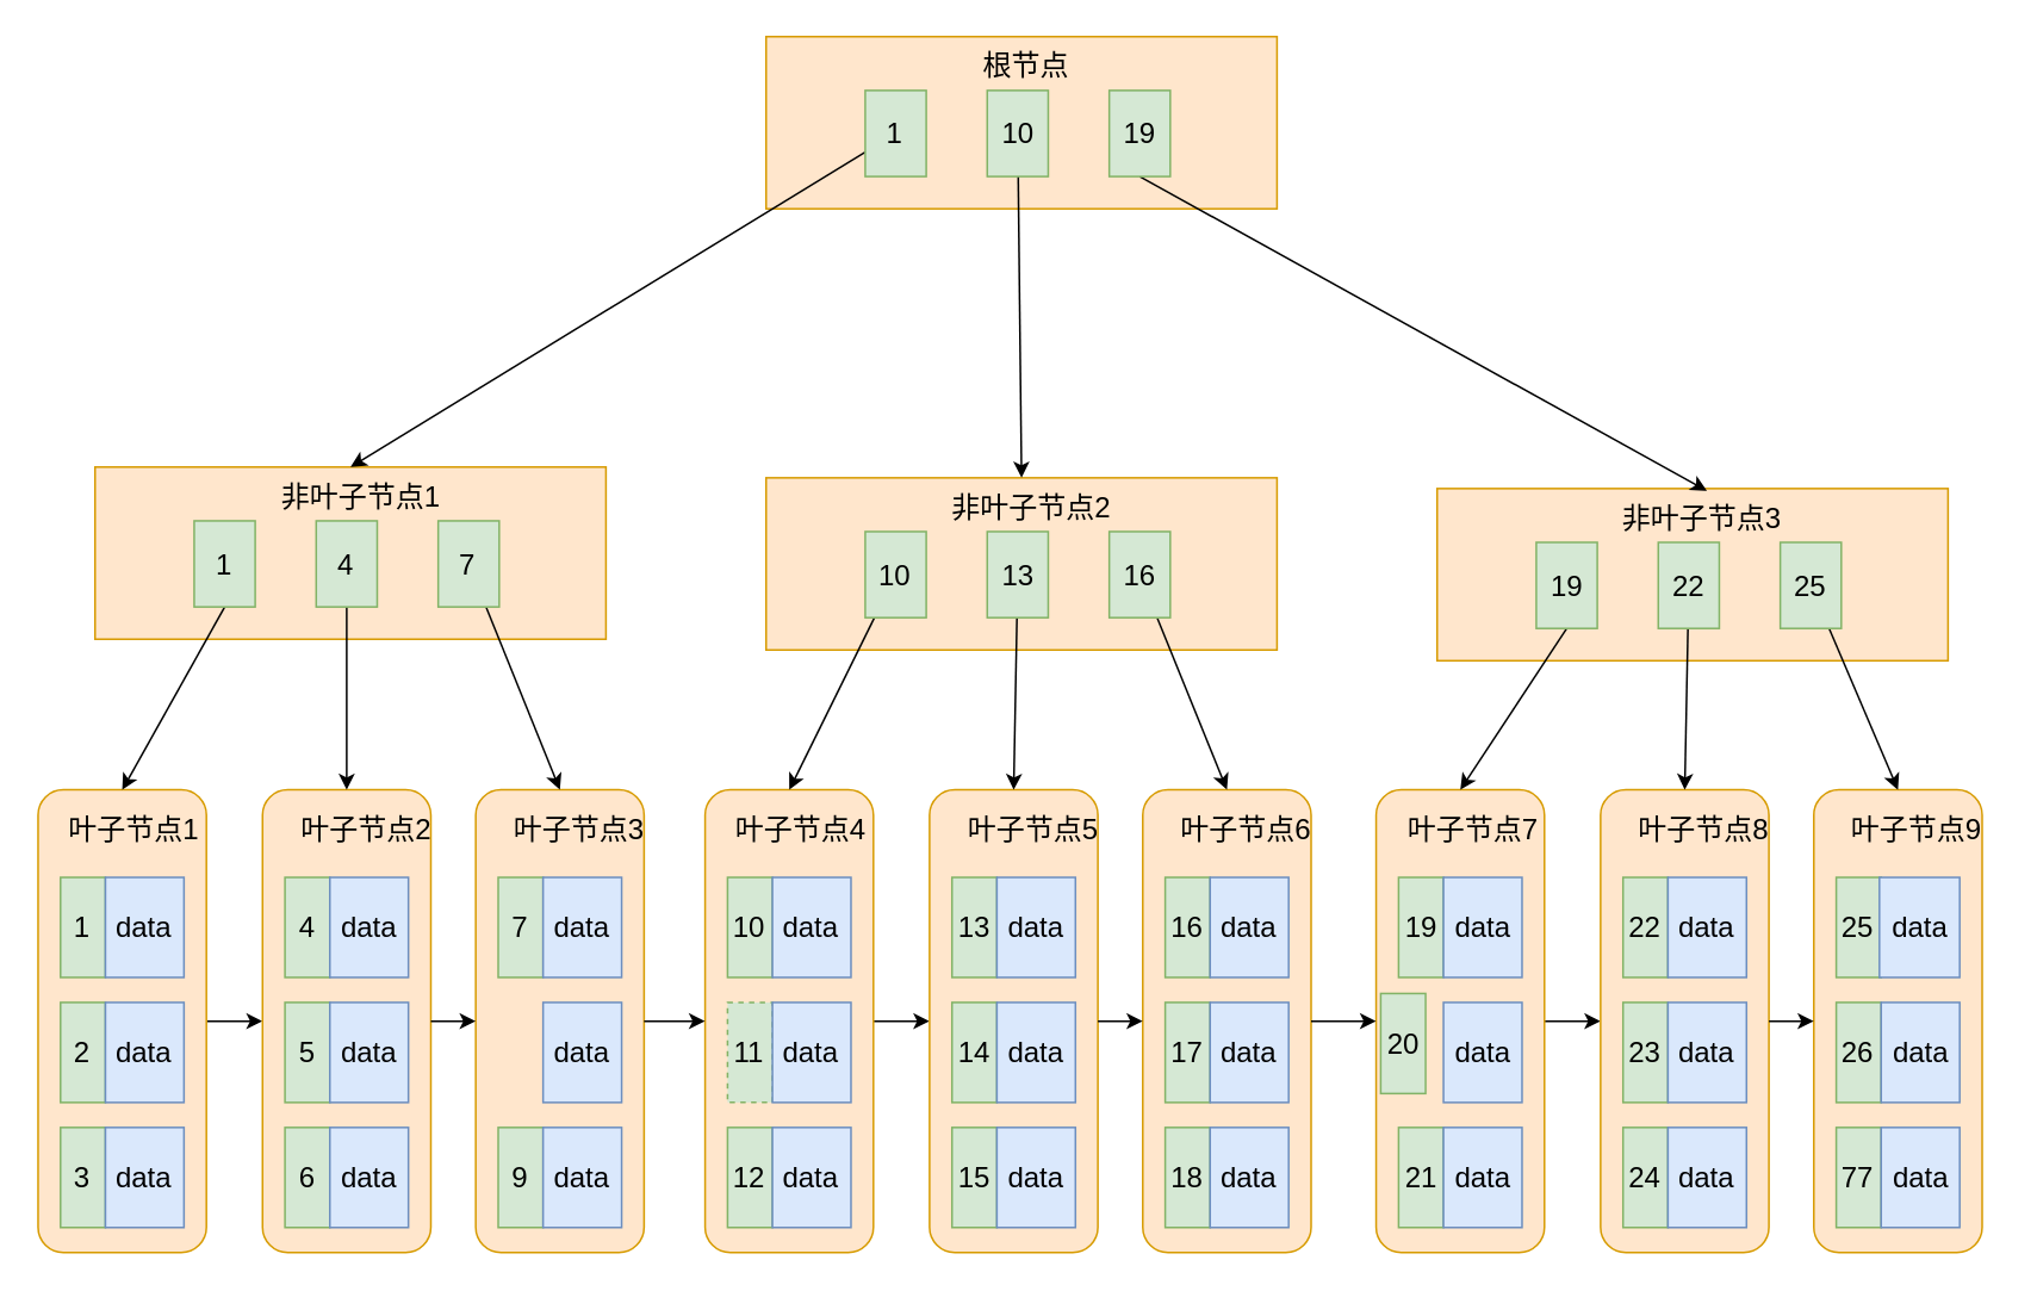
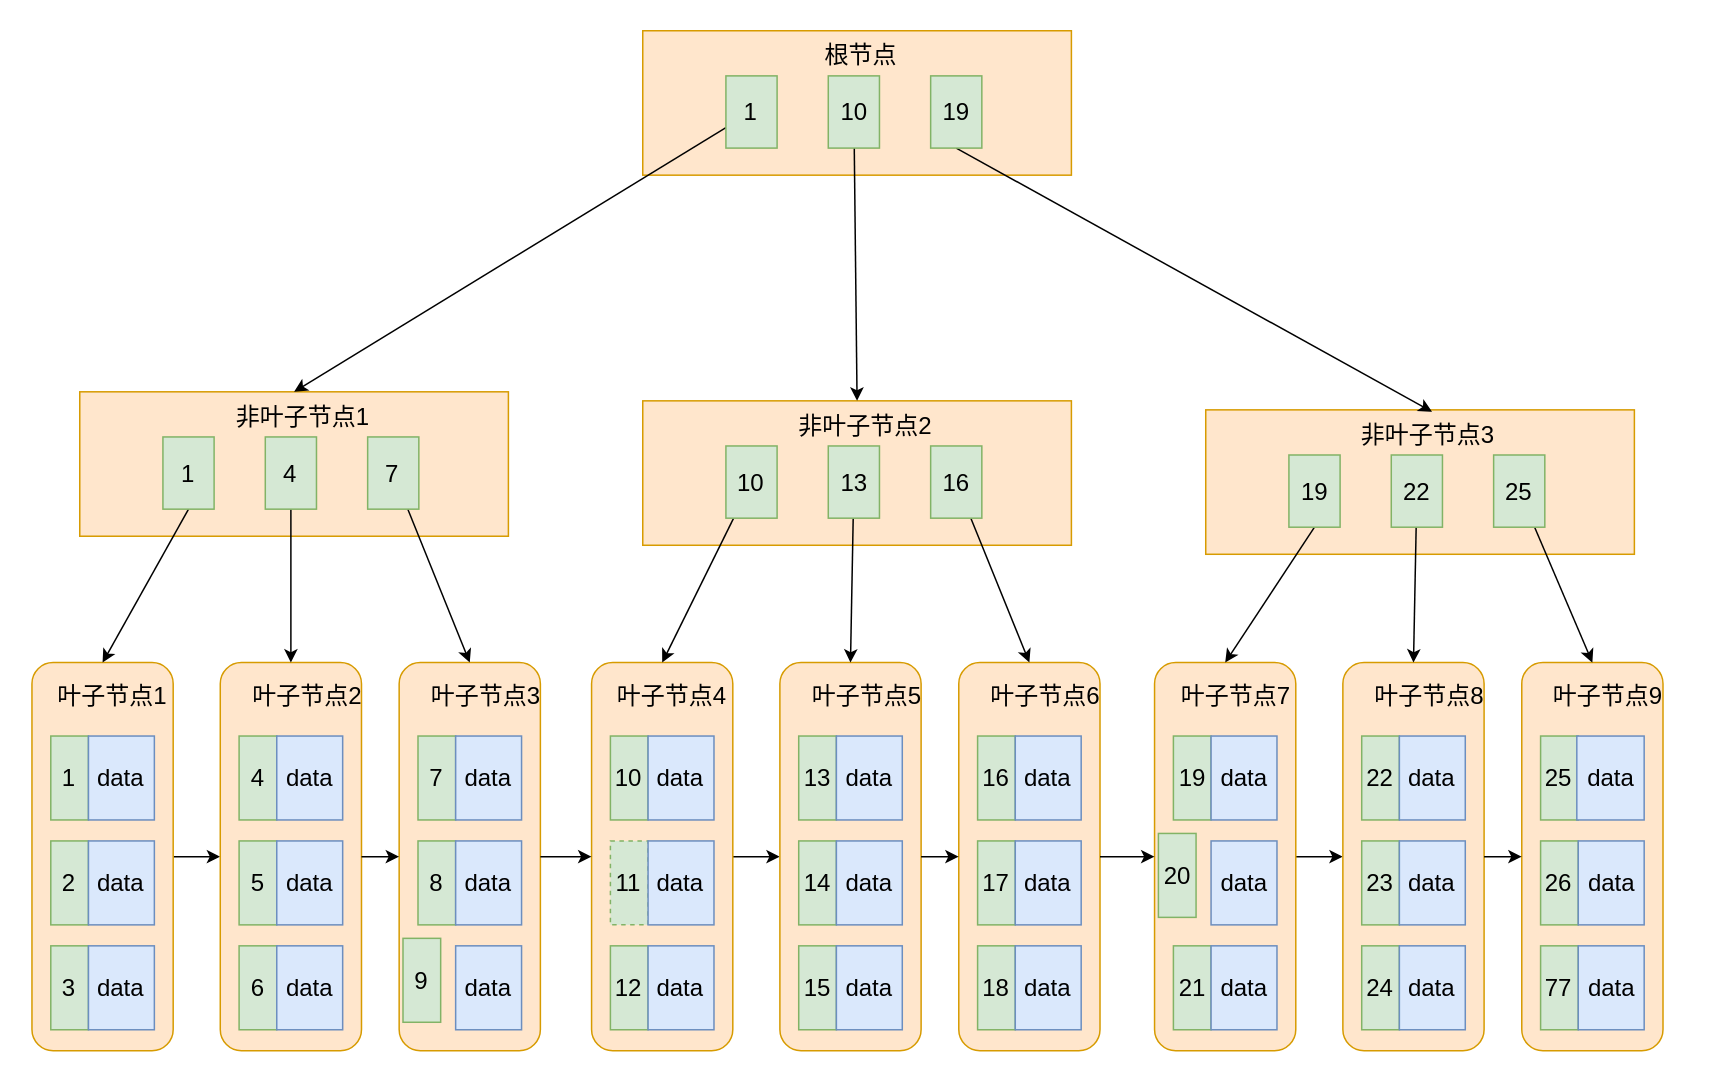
+ <mxCell id="53" value="8" style="rounded=0;whiteSpace=wrap;html=1;fontSize=16;fillColor=#d5e8d4;strokeColor=#82b366;" vertex="1" parent="31"><mxGeometry x="257.355" y="118.89" width="25.108" height="55.948" as="geometry" /></mxCell>
- <mxCell id="55" value="9" style="rounded=0;whiteSpace=wrap;html=1;fontSize=16;fillColor=#d5e8d4;strokeColor=#82b366;" vertex="1" parent="31"><mxGeometry x="257.355" y="188.826" width="25.108" height="55.948" as="geometry" /></mxCell>
+ <mxCell id="55" value="9" style="rounded=0;whiteSpace=wrap;html=1;fontSize=16;fillColor=#d5e8d4;strokeColor=#82b366;" vertex="1" parent="31"><mxGeometry x="247.355" y="183.826" width="25.108" height="55.948" as="geometry" /></mxCell>
